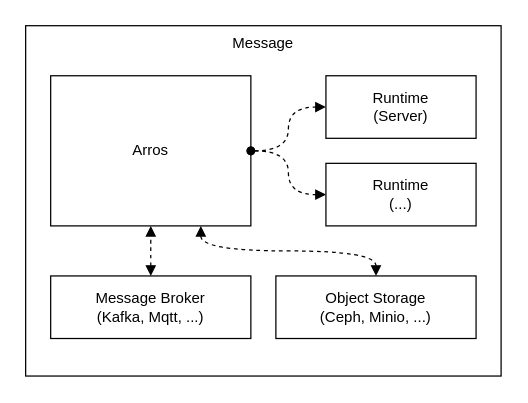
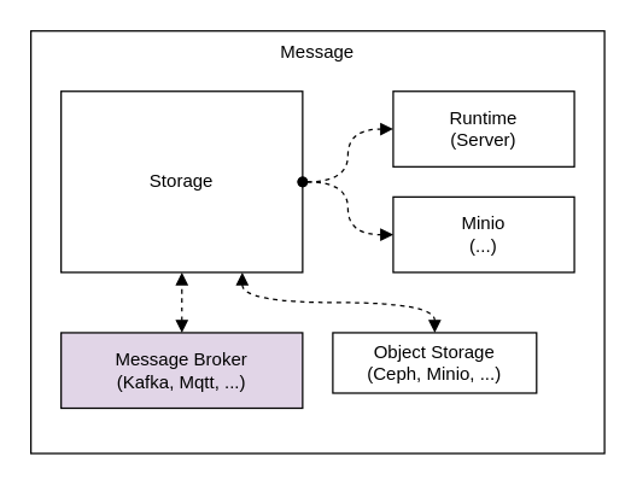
- <mxCell id="3" value="Arros" style="rounded=0;whiteSpace=wrap;html=1;" parent="1" vertex="1"><mxGeometry x="40" y="60" width="160" height="120" as="geometry" /></mxCell>
+ <mxCell id="3" value="Storage" style="rounded=0;whiteSpace=wrap;html=1;" parent="1" vertex="1"><mxGeometry x="40" y="60" width="160" height="120" as="geometry" /></mxCell>
- <mxCell id="5" value="Runtime&lt;div&gt;(...)&lt;/div&gt;" style="rounded=0;whiteSpace=wrap;html=1;" parent="1" vertex="1"><mxGeometry x="260" y="130" width="120" height="50" as="geometry" /></mxCell>
+ <mxCell id="5" value="Minio&lt;div&gt;(...)&lt;/div&gt;" style="rounded=0;whiteSpace=wrap;html=1;" parent="1" vertex="1"><mxGeometry x="260" y="130" width="120" height="50" as="geometry" /></mxCell>
- <mxCell id="8" value="Message Broker&lt;div&gt;(Kafka, Mqtt, ...)&lt;/div&gt;" style="rounded=0;whiteSpace=wrap;html=1;" parent="1" vertex="1"><mxGeometry x="40" y="220" width="160" height="50" as="geometry" /></mxCell>
+ <mxCell id="8" value="Message Broker&lt;div&gt;(Kafka, Mqtt, ...)&lt;/div&gt;" style="rounded=0;whiteSpace=wrap;html=1;fillColor=#e1d5e7;" parent="1" vertex="1"><mxGeometry x="40" y="220" width="160" height="50" as="geometry" /></mxCell>
- <mxCell id="9" value="Object Storage&lt;div&gt;(Ceph, Minio, ...)&lt;/div&gt;" style="rounded=0;whiteSpace=wrap;html=1;" parent="1" vertex="1"><mxGeometry x="220" y="220" width="160" height="50" as="geometry" /></mxCell>
+ <mxCell id="9" value="Object Storage&lt;div&gt;(Ceph, Minio, ...)&lt;/div&gt;" style="rounded=0;whiteSpace=wrap;html=1;" parent="1" vertex="1"><mxGeometry x="220" y="220" width="135" height="40" as="geometry" /></mxCell>
